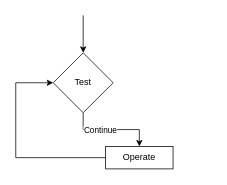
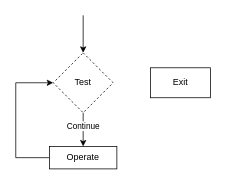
- <mxCell id="6" value="Test" style="rhombus;whiteSpace=wrap;html=1;" parent="1" vertex="1"><mxGeometry x="70" y="70" width="80" height="80" as="geometry" /></mxCell>
+ <mxCell id="6" value="Test" style="rhombus;whiteSpace=wrap;html=1;dashed=1;" parent="1" vertex="1"><mxGeometry x="70" y="70" width="80" height="80" as="geometry" /></mxCell>
+ <mxCell id="8" value="Exit" style="whiteSpace=wrap;html=1;" parent="1" vertex="1"><mxGeometry x="200" y="90" width="80" height="40" as="geometry" /></mxCell>
- <mxCell id="5" value="Operate" style="rounded=0;whiteSpace=wrap;html=1;" parent="1" vertex="1"><mxGeometry x="140" y="195" width="90" height="30" as="geometry" /></mxCell>
+ <mxCell id="5" value="Operate" style="rounded=0;whiteSpace=wrap;html=1;" parent="1" vertex="1"><mxGeometry x="65" y="195" width="90" height="30" as="geometry" /></mxCell>
